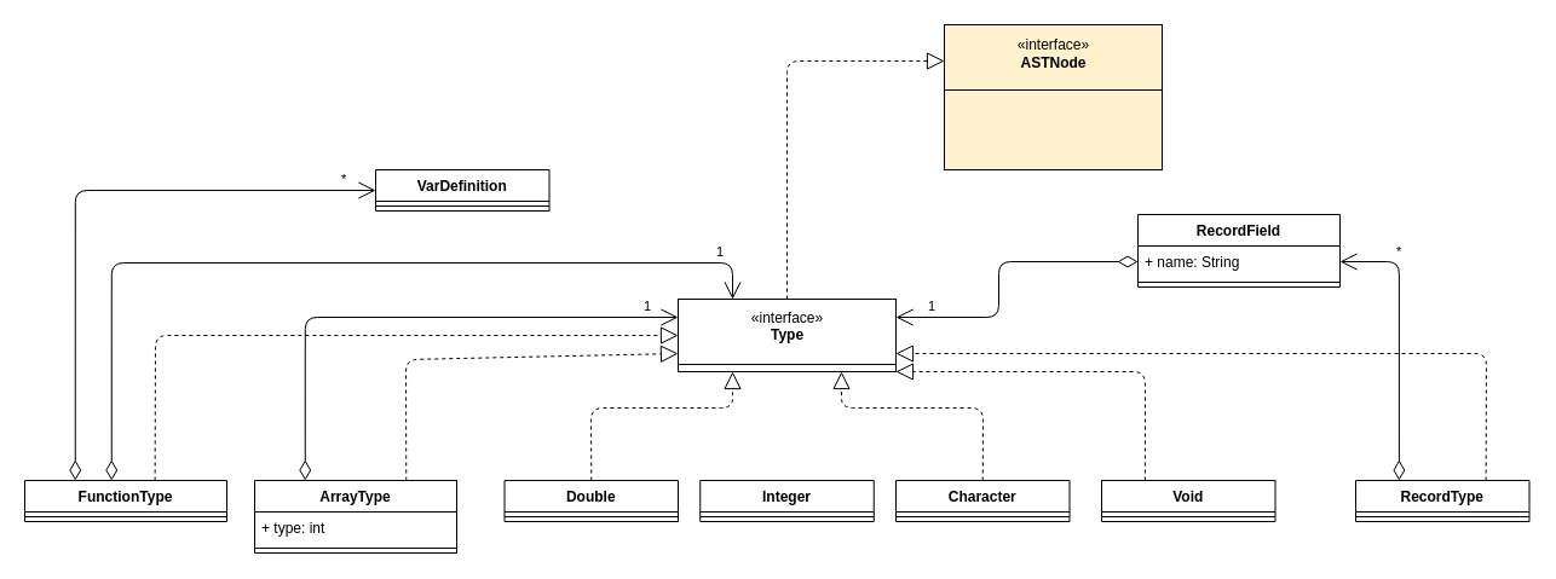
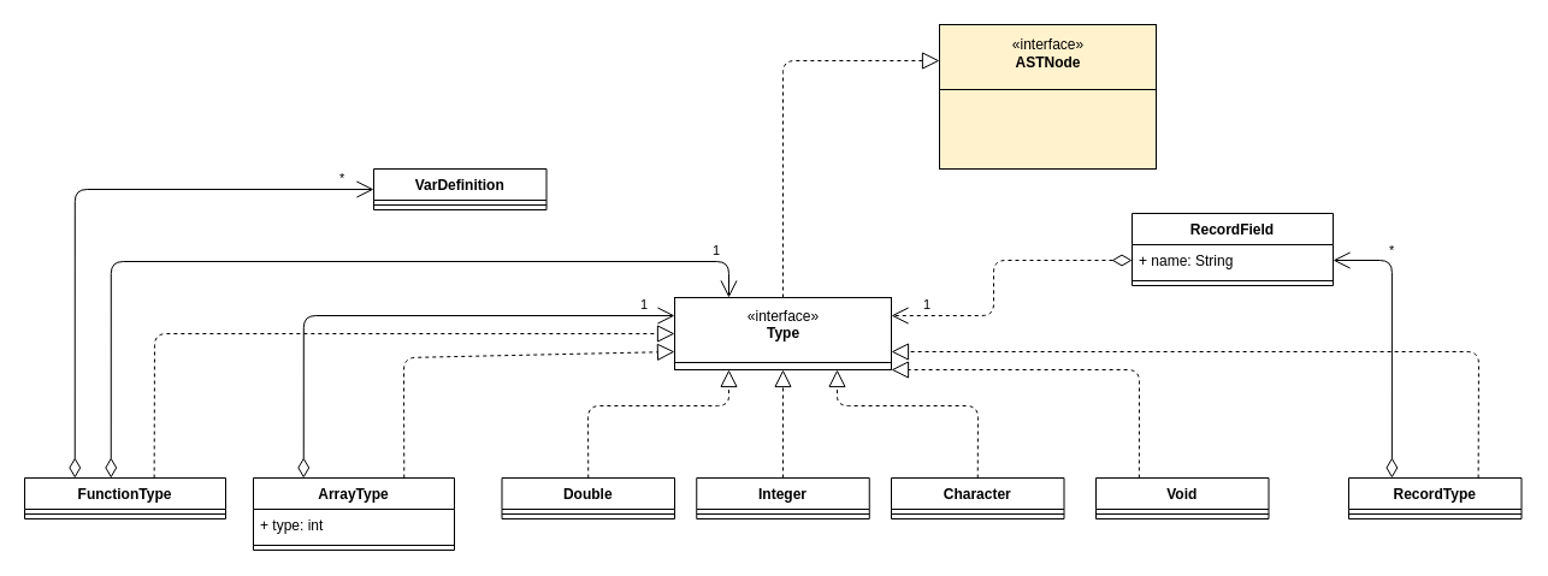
- <mxCell id="38" value="1" style="endArrow=open;html=1;endSize=12;startArrow=diamondThin;startSize=14;startFill=0;edgeStyle=orthogonalEdgeStyle;align=left;verticalAlign=bottom;exitX=0;exitY=0.5;exitDx=0;exitDy=0;entryX=1;entryY=0.25;entryDx=0;entryDy=0;" parent="1" source="36" target="3" edge="1"><mxGeometry x="0.794" relative="1" as="geometry"><mxPoint x="985.875" y="407" as="sourcePoint" /><mxPoint x="1012" y="317" as="targetPoint" /><mxPoint as="offset" /><Array as="points"><mxPoint x="825" y="216" /><mxPoint x="825" y="262" /></Array></mxGeometry></mxCell>
+ <mxCell id="38" value="1" style="endArrow=open;html=1;endSize=12;startArrow=diamondThin;startSize=14;startFill=0;edgeStyle=orthogonalEdgeStyle;align=left;verticalAlign=bottom;exitX=0;exitY=0.5;exitDx=0;exitDy=0;entryX=1;entryY=0.25;entryDx=0;entryDy=0;dashed=1;" parent="1" source="36" target="3" edge="1"><mxGeometry x="0.794" relative="1" as="geometry"><mxPoint x="985.875" y="407" as="sourcePoint" /><mxPoint x="1012" y="317" as="targetPoint" /><mxPoint as="offset" /><Array as="points"><mxPoint x="825" y="216" /><mxPoint x="825" y="262" /></Array></mxGeometry></mxCell>
+ <mxCell id="16" value="" style="endArrow=block;dashed=1;endFill=0;endSize=12;html=1;entryX=0.5;entryY=1;entryDx=0;entryDy=0;exitX=0.5;exitY=0;exitDx=0;exitDy=0;" parent="1" source="10" target="3" edge="1"><mxGeometry width="160" relative="1" as="geometry"><mxPoint x="660" y="257" as="sourcePoint" /><mxPoint x="820" y="137" as="targetPoint" /><Array as="points" /></mxGeometry></mxCell>
